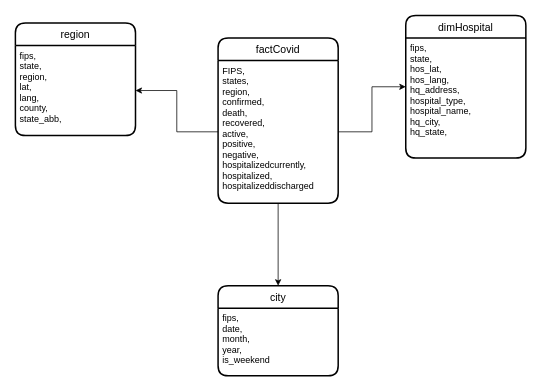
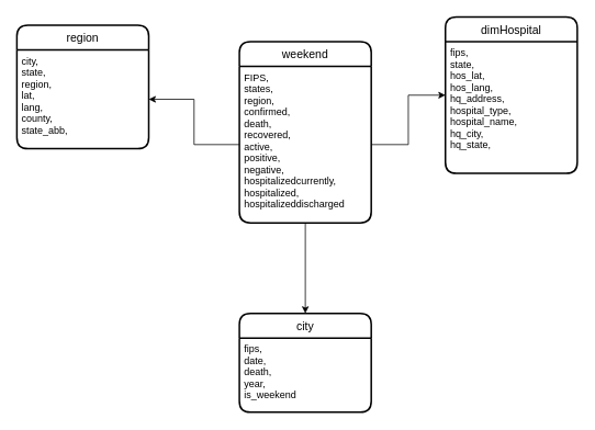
- <mxCell id="2" value="factCovid" style="swimlane;childLayout=stackLayout;horizontal=1;startSize=30;horizontalStack=0;rounded=1;fontSize=14;fontStyle=0;strokeWidth=2;resizeParent=0;resizeLast=1;shadow=0;dashed=0;align=center;" parent="1" vertex="1"><mxGeometry x="290" y="50" width="160" height="220" as="geometry" /></mxCell>
+ <mxCell id="2" value="weekend" style="swimlane;childLayout=stackLayout;horizontal=1;startSize=30;horizontalStack=0;rounded=1;fontSize=14;fontStyle=0;strokeWidth=2;resizeParent=0;resizeLast=1;shadow=0;dashed=0;align=center;" parent="1" vertex="1"><mxGeometry x="290" y="50" width="160" height="220" as="geometry" /></mxCell>
- <mxCell id="5" value="fips,&#10;state,&#10;region,&#10;lat,&#10;lang,&#10;county,&#10;state_abb,&#10;" style="align=left;strokeColor=none;fillColor=none;spacingLeft=4;fontSize=12;verticalAlign=top;resizable=0;rotatable=0;part=1;" parent="4" vertex="1"><mxGeometry y="30" width="160" height="120" as="geometry" /></mxCell>
+ <mxCell id="5" value="city,&#10;state,&#10;region,&#10;lat,&#10;lang,&#10;county,&#10;state_abb,&#10;" style="align=left;strokeColor=none;fillColor=none;spacingLeft=4;fontSize=12;verticalAlign=top;resizable=0;rotatable=0;part=1;" parent="4" vertex="1"><mxGeometry y="30" width="160" height="120" as="geometry" /></mxCell>
- <mxCell id="9" value="fips,&#10;date,&#10;month,&#10;year,&#10;is_weekend" style="align=left;strokeColor=none;fillColor=none;spacingLeft=4;fontSize=12;verticalAlign=top;resizable=0;rotatable=0;part=1;" parent="8" vertex="1"><mxGeometry y="30" width="160" height="90" as="geometry" /></mxCell>
+ <mxCell id="9" value="fips,&#10;date,&#10;death,&#10;year,&#10;is_weekend" style="align=left;strokeColor=none;fillColor=none;spacingLeft=4;fontSize=12;verticalAlign=top;resizable=0;rotatable=0;part=1;" parent="8" vertex="1"><mxGeometry y="30" width="160" height="90" as="geometry" /></mxCell>
